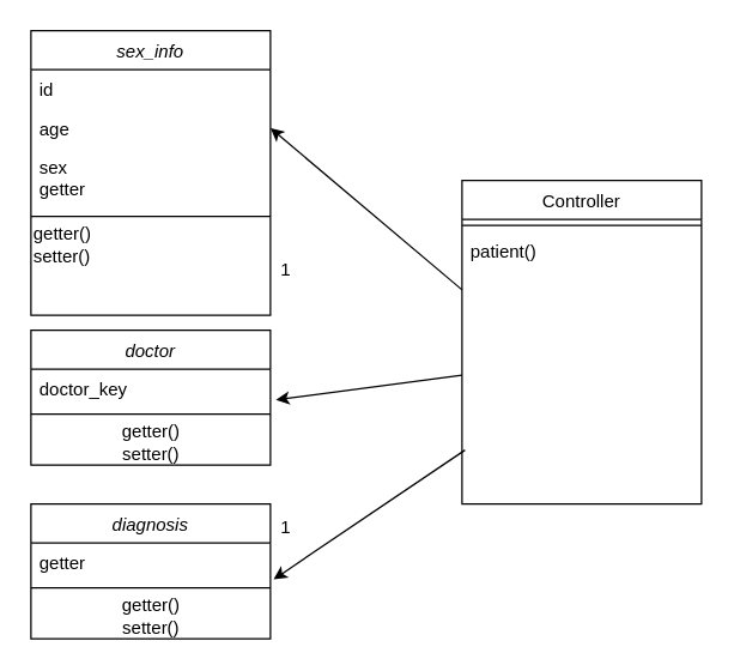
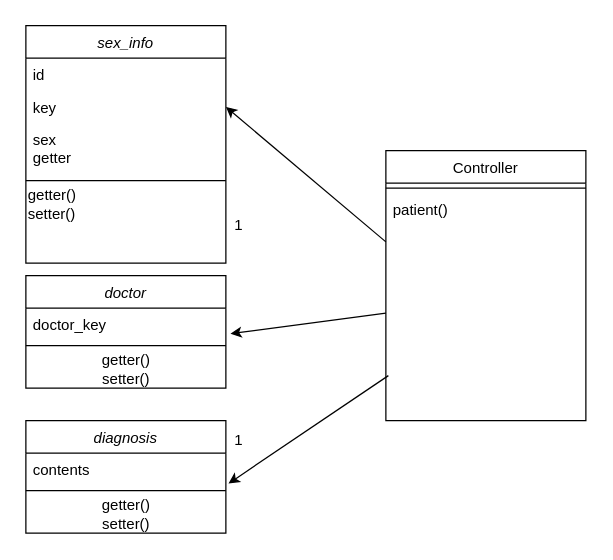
- <mxCell id="4" value="age" style="text;align=left;verticalAlign=top;spacingLeft=4;spacingRight=4;overflow=hidden;rotatable=0;points=[[0,0.5],[1,0.5]];portConstraint=eastwest;rounded=0;shadow=0;html=0;" parent="2" vertex="1"><mxGeometry y="52" width="160" height="26" as="geometry" /></mxCell>
+ <mxCell id="4" value="key" style="text;align=left;verticalAlign=top;spacingLeft=4;spacingRight=4;overflow=hidden;rotatable=0;points=[[0,0.5],[1,0.5]];portConstraint=eastwest;rounded=0;shadow=0;html=0;" parent="2" vertex="1"><mxGeometry y="52" width="160" height="26" as="geometry" /></mxCell>
- <mxCell id="12" value="getter" style="text;align=left;verticalAlign=top;spacingLeft=4;spacingRight=4;overflow=hidden;rotatable=0;points=[[0,0.5],[1,0.5]];portConstraint=eastwest;" parent="11" vertex="1"><mxGeometry y="26" width="160" height="26" as="geometry" /></mxCell>
+ <mxCell id="12" value="contents" style="text;align=left;verticalAlign=top;spacingLeft=4;spacingRight=4;overflow=hidden;rotatable=0;points=[[0,0.5],[1,0.5]];portConstraint=eastwest;" parent="11" vertex="1"><mxGeometry y="26" width="160" height="26" as="geometry" /></mxCell>
